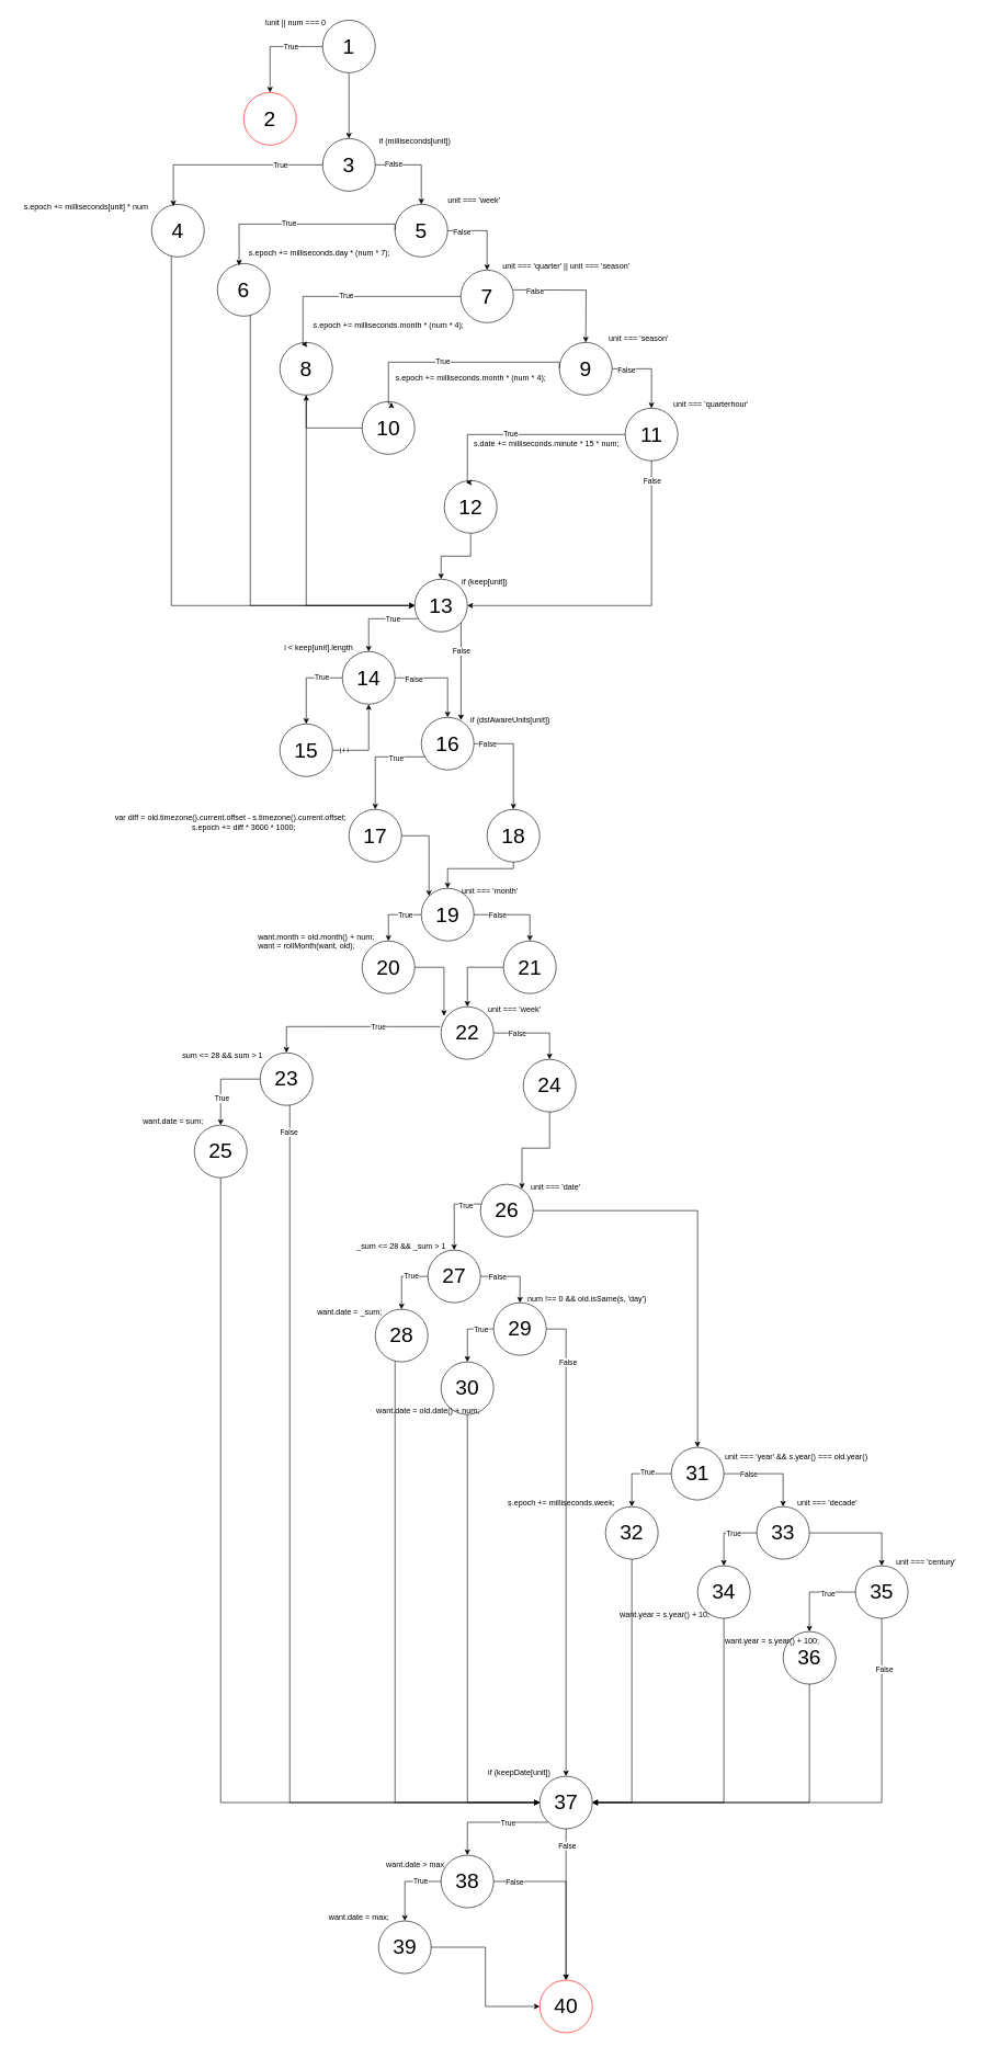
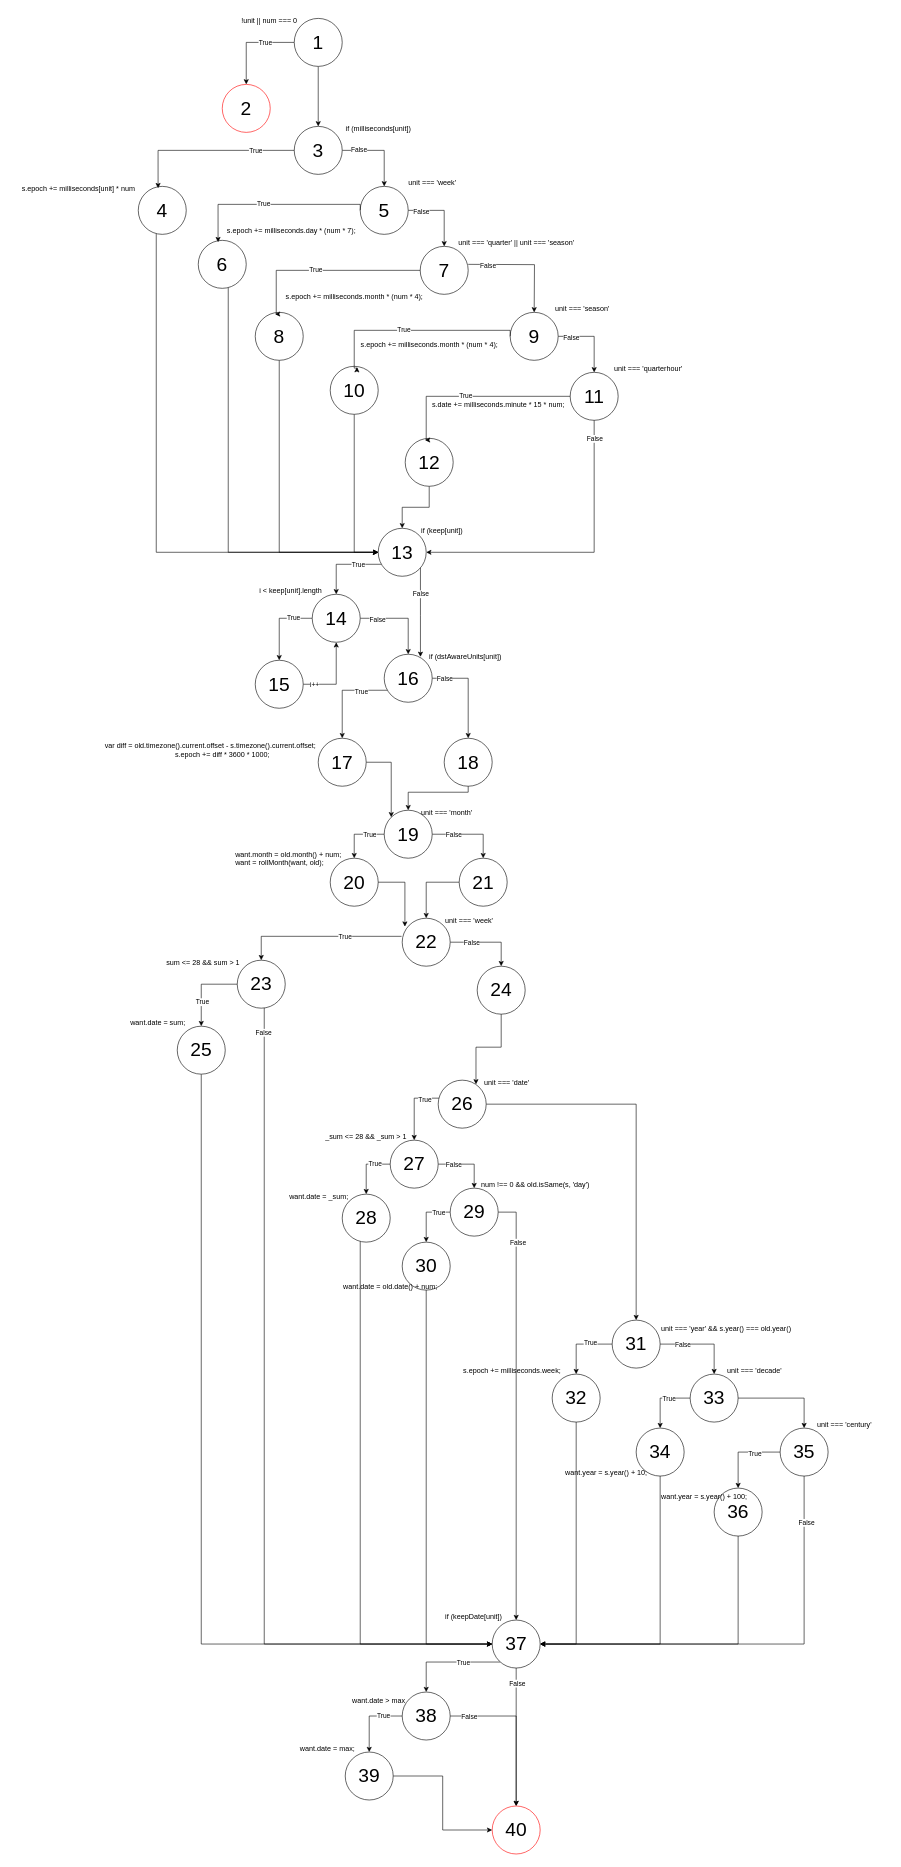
- <mxCell id="38" style="edgeStyle=orthogonalEdgeStyle;rounded=0;orthogonalLoop=1;jettySize=auto;html=1;" edge="1" parent="1" source="39" target="31"><mxGeometry relative="1" as="geometry" /></mxCell>
+ <mxCell id="38" style="edgeStyle=orthogonalEdgeStyle;rounded=0;orthogonalLoop=1;jettySize=auto;html=1;entryX=0;entryY=0.5;entryDx=0;entryDy=0;" edge="1" parent="1" source="39" target="55"><mxGeometry relative="1" as="geometry" /></mxCell>
